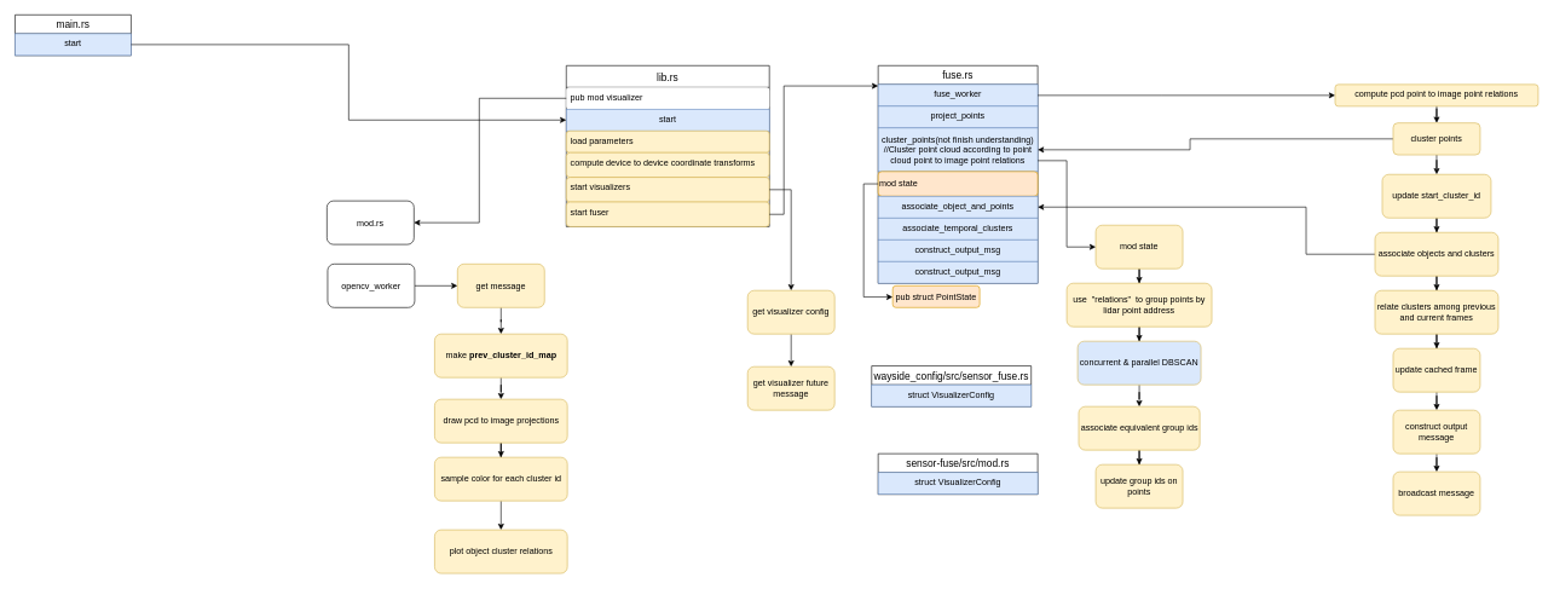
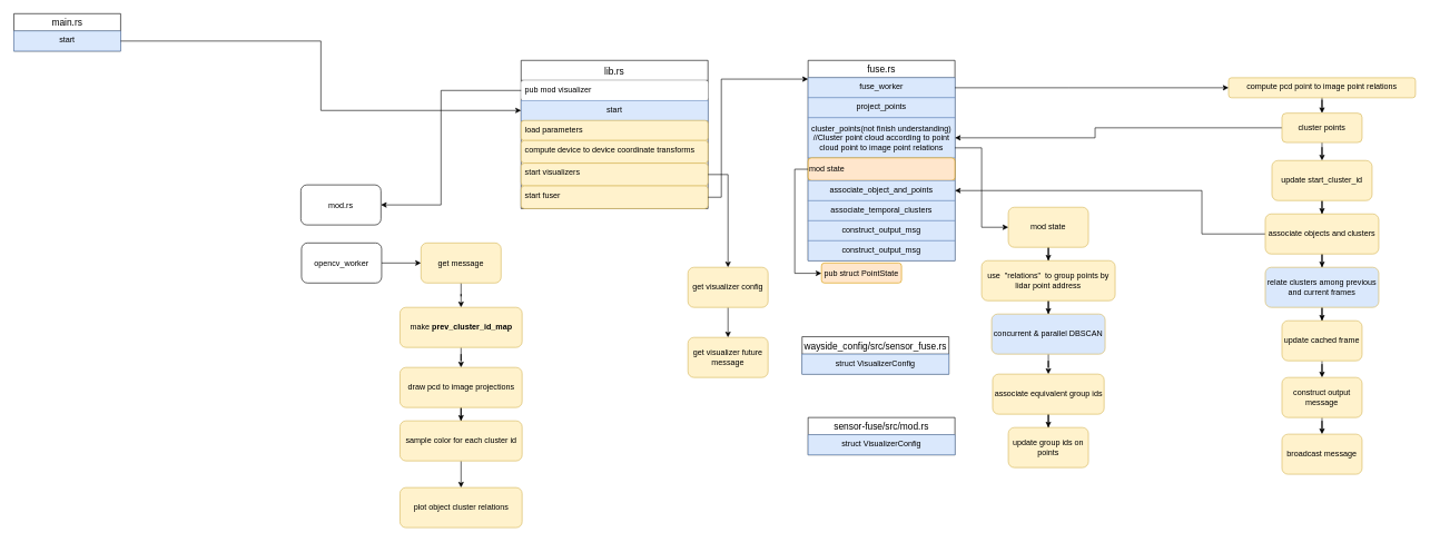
- <mxCell id="43" value="relate clusters among previous and current frames" style="whiteSpace=wrap;html=1;rounded=1;strokeColor=#d6b656;fillColor=#fff2cc;" parent="1" vertex="1"><mxGeometry x="1895" y="400" width="170" height="60" as="geometry" /></mxCell>
+ <mxCell id="43" value="relate clusters among previous and current frames" style="whiteSpace=wrap;html=1;rounded=1;strokeColor=#d6b656;fillColor=#dae8fc;" parent="1" vertex="1"><mxGeometry x="1895" y="400" width="170" height="60" as="geometry" /></mxCell>
